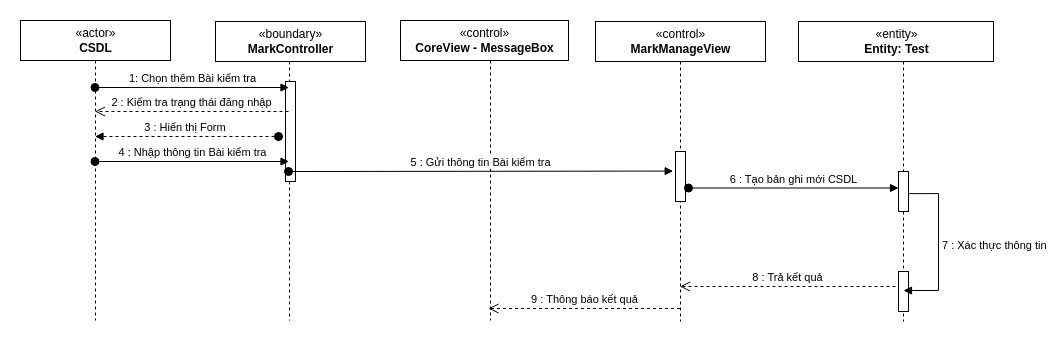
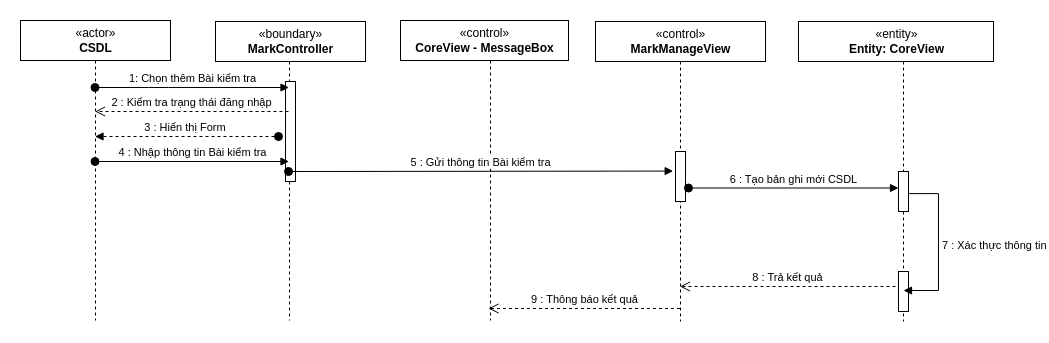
- <mxCell id="13" value="«entity»&lt;br&gt;&lt;b&gt;Entity: Test&lt;/b&gt;" style="html=1;" parent="12" vertex="1"><mxGeometry x="-15" width="195" height="40" as="geometry" /></mxCell>
+ <mxCell id="13" value="«entity»&lt;br&gt;&lt;b&gt;Entity: CoreView&lt;/b&gt;" style="html=1;" parent="12" vertex="1"><mxGeometry x="-15" width="195" height="40" as="geometry" /></mxCell>
